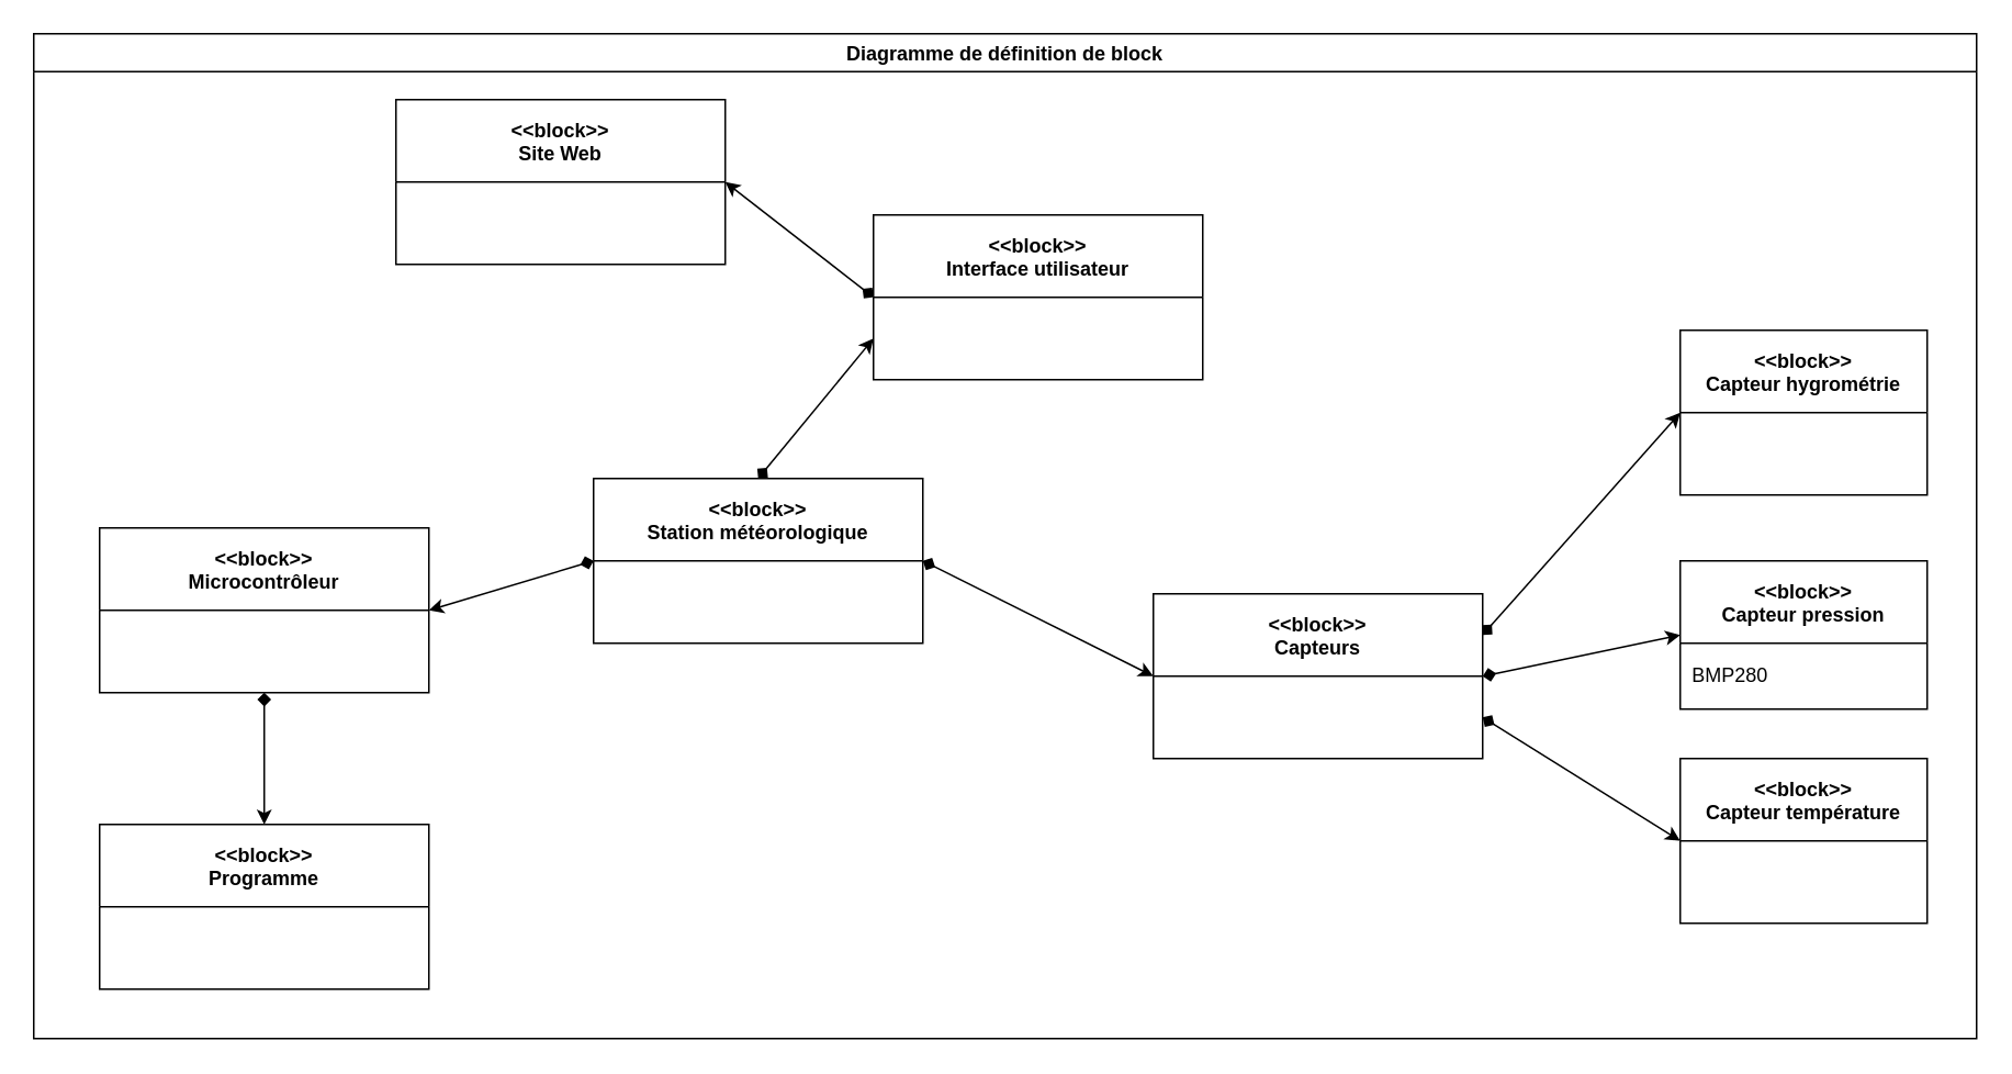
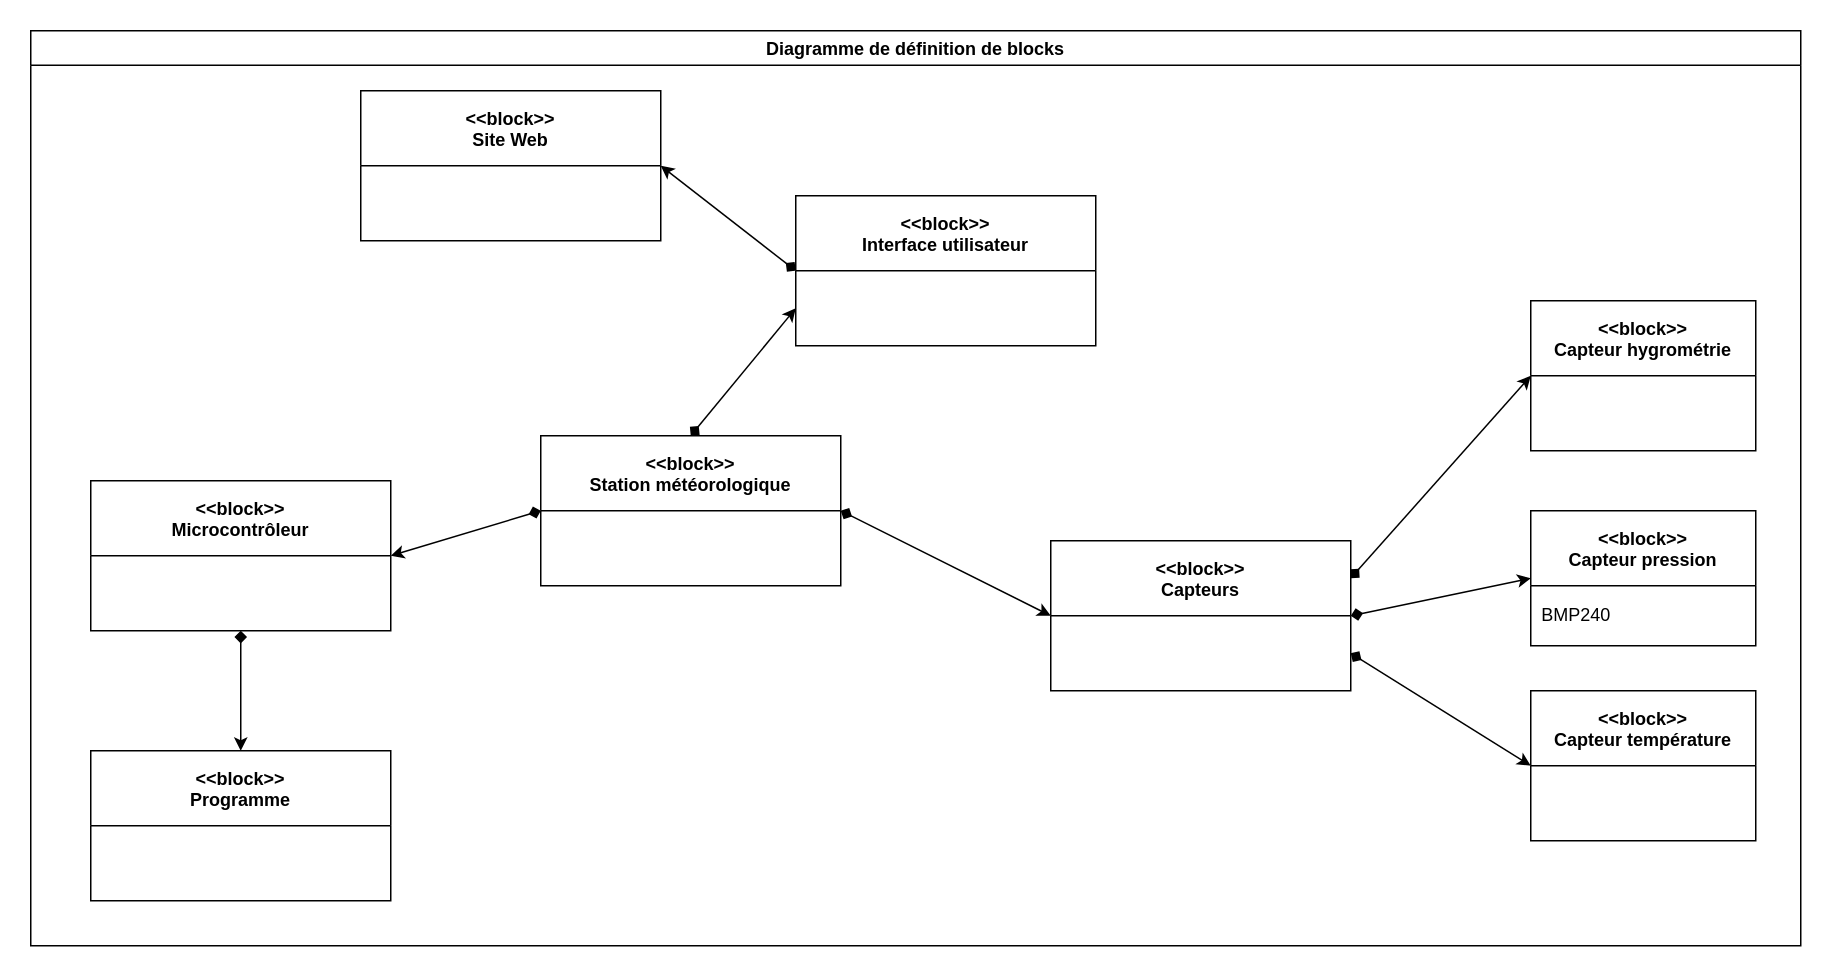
- <mxCell id="20" value="Diagramme de définition de block" style="swimlane;startSize=23;" vertex="1" parent="1"><mxGeometry x="20" width="1180" height="610" as="geometry" y="20" /></mxCell>
+ <mxCell id="20" value="Diagramme de définition de blocks" style="swimlane;startSize=23;" vertex="1" parent="1"><mxGeometry x="20" width="1180" height="610" as="geometry" y="20" /></mxCell>
- <mxCell id="15" value="BMP280" style="text;html=1;align=center;verticalAlign=middle;resizable=0;points=[];autosize=1;strokeColor=none;fillColor=none;" vertex="1" parent="14"><mxGeometry y="60" width="60" height="20" as="geometry" /></mxCell>
+ <mxCell id="15" value="BMP240" style="text;html=1;align=center;verticalAlign=middle;resizable=0;points=[];autosize=1;strokeColor=none;fillColor=none;" vertex="1" parent="14"><mxGeometry y="60" width="60" height="20" as="geometry" /></mxCell>
